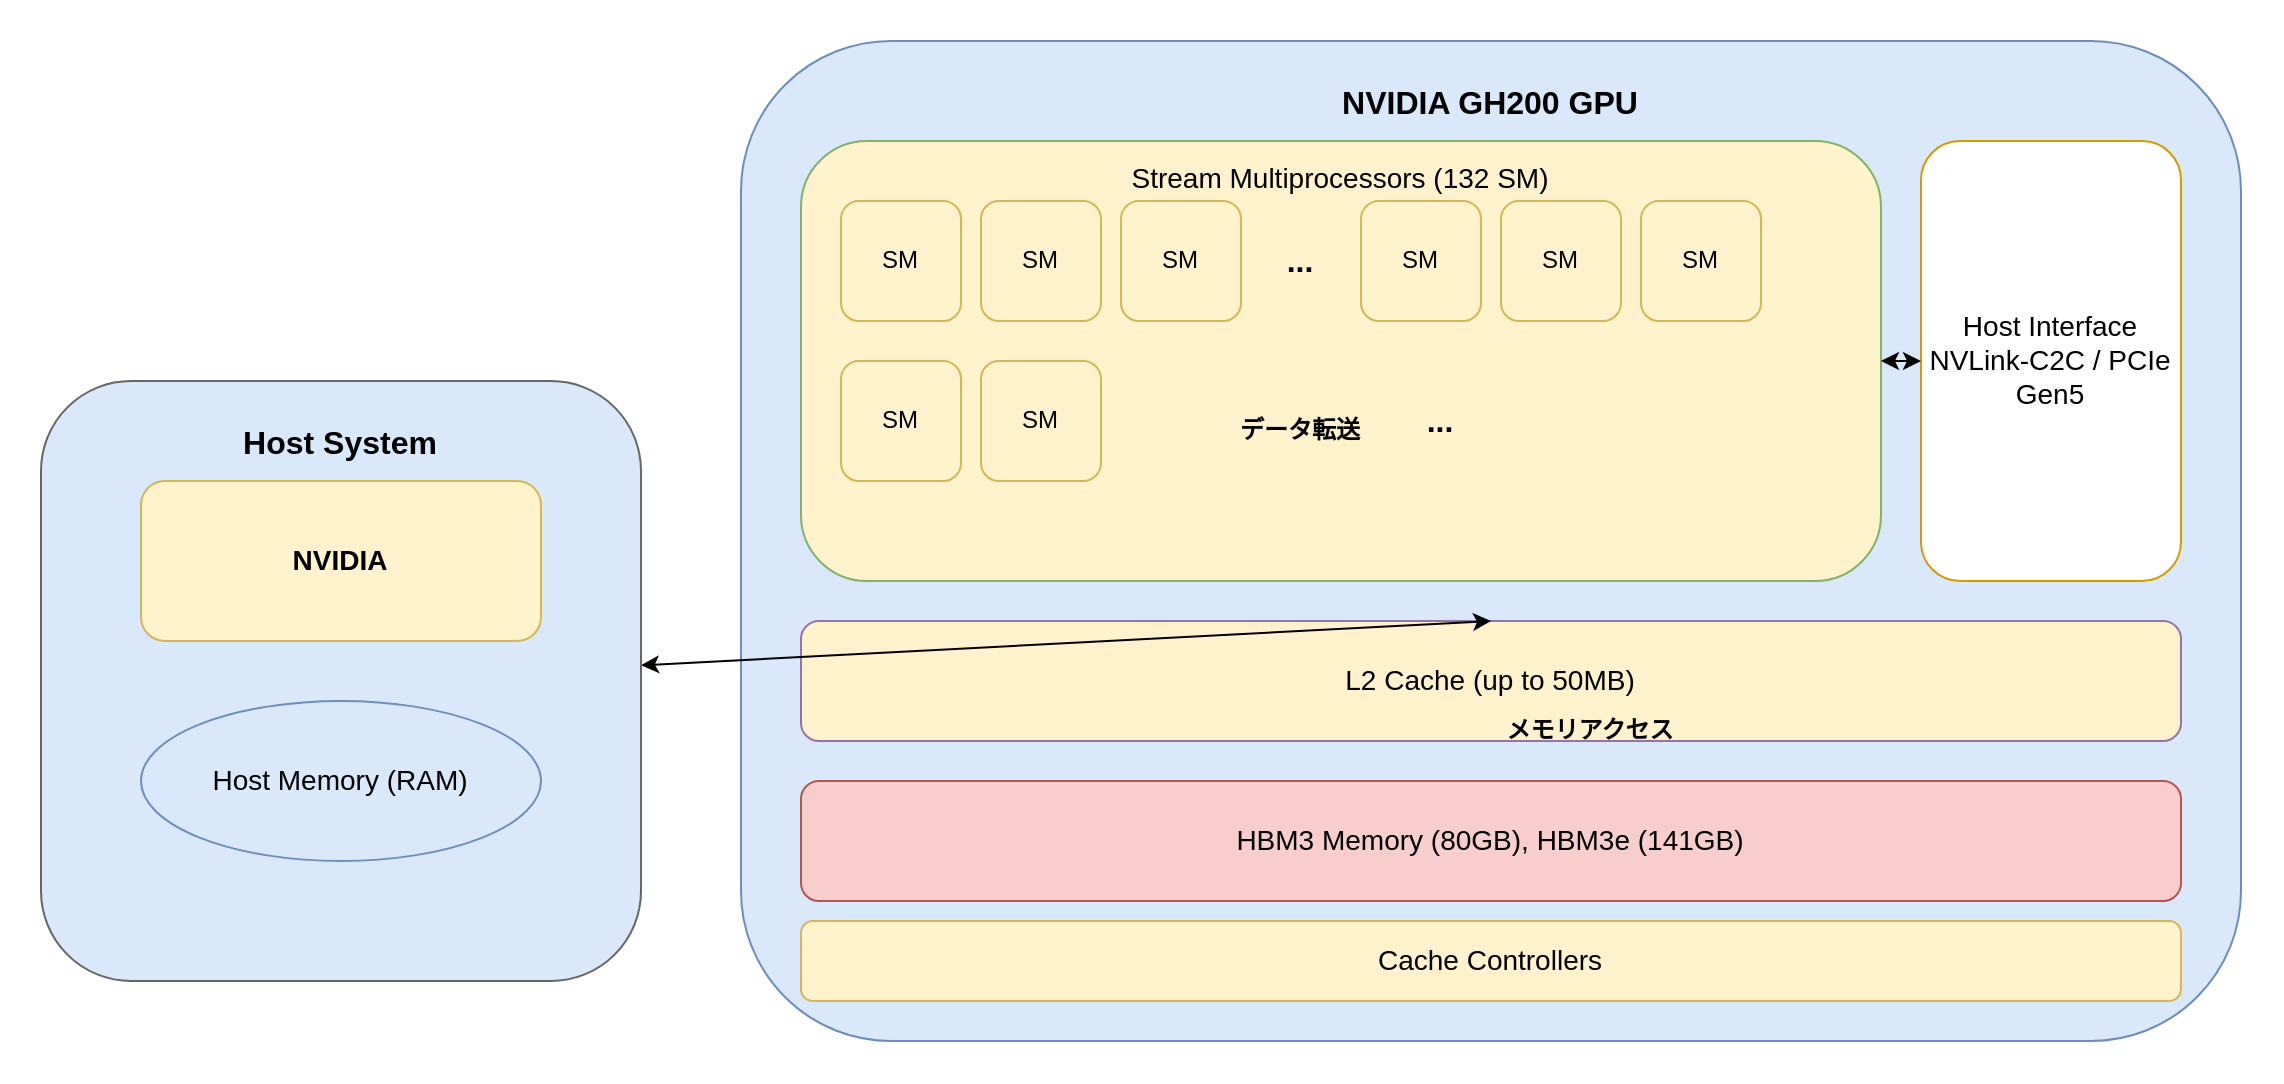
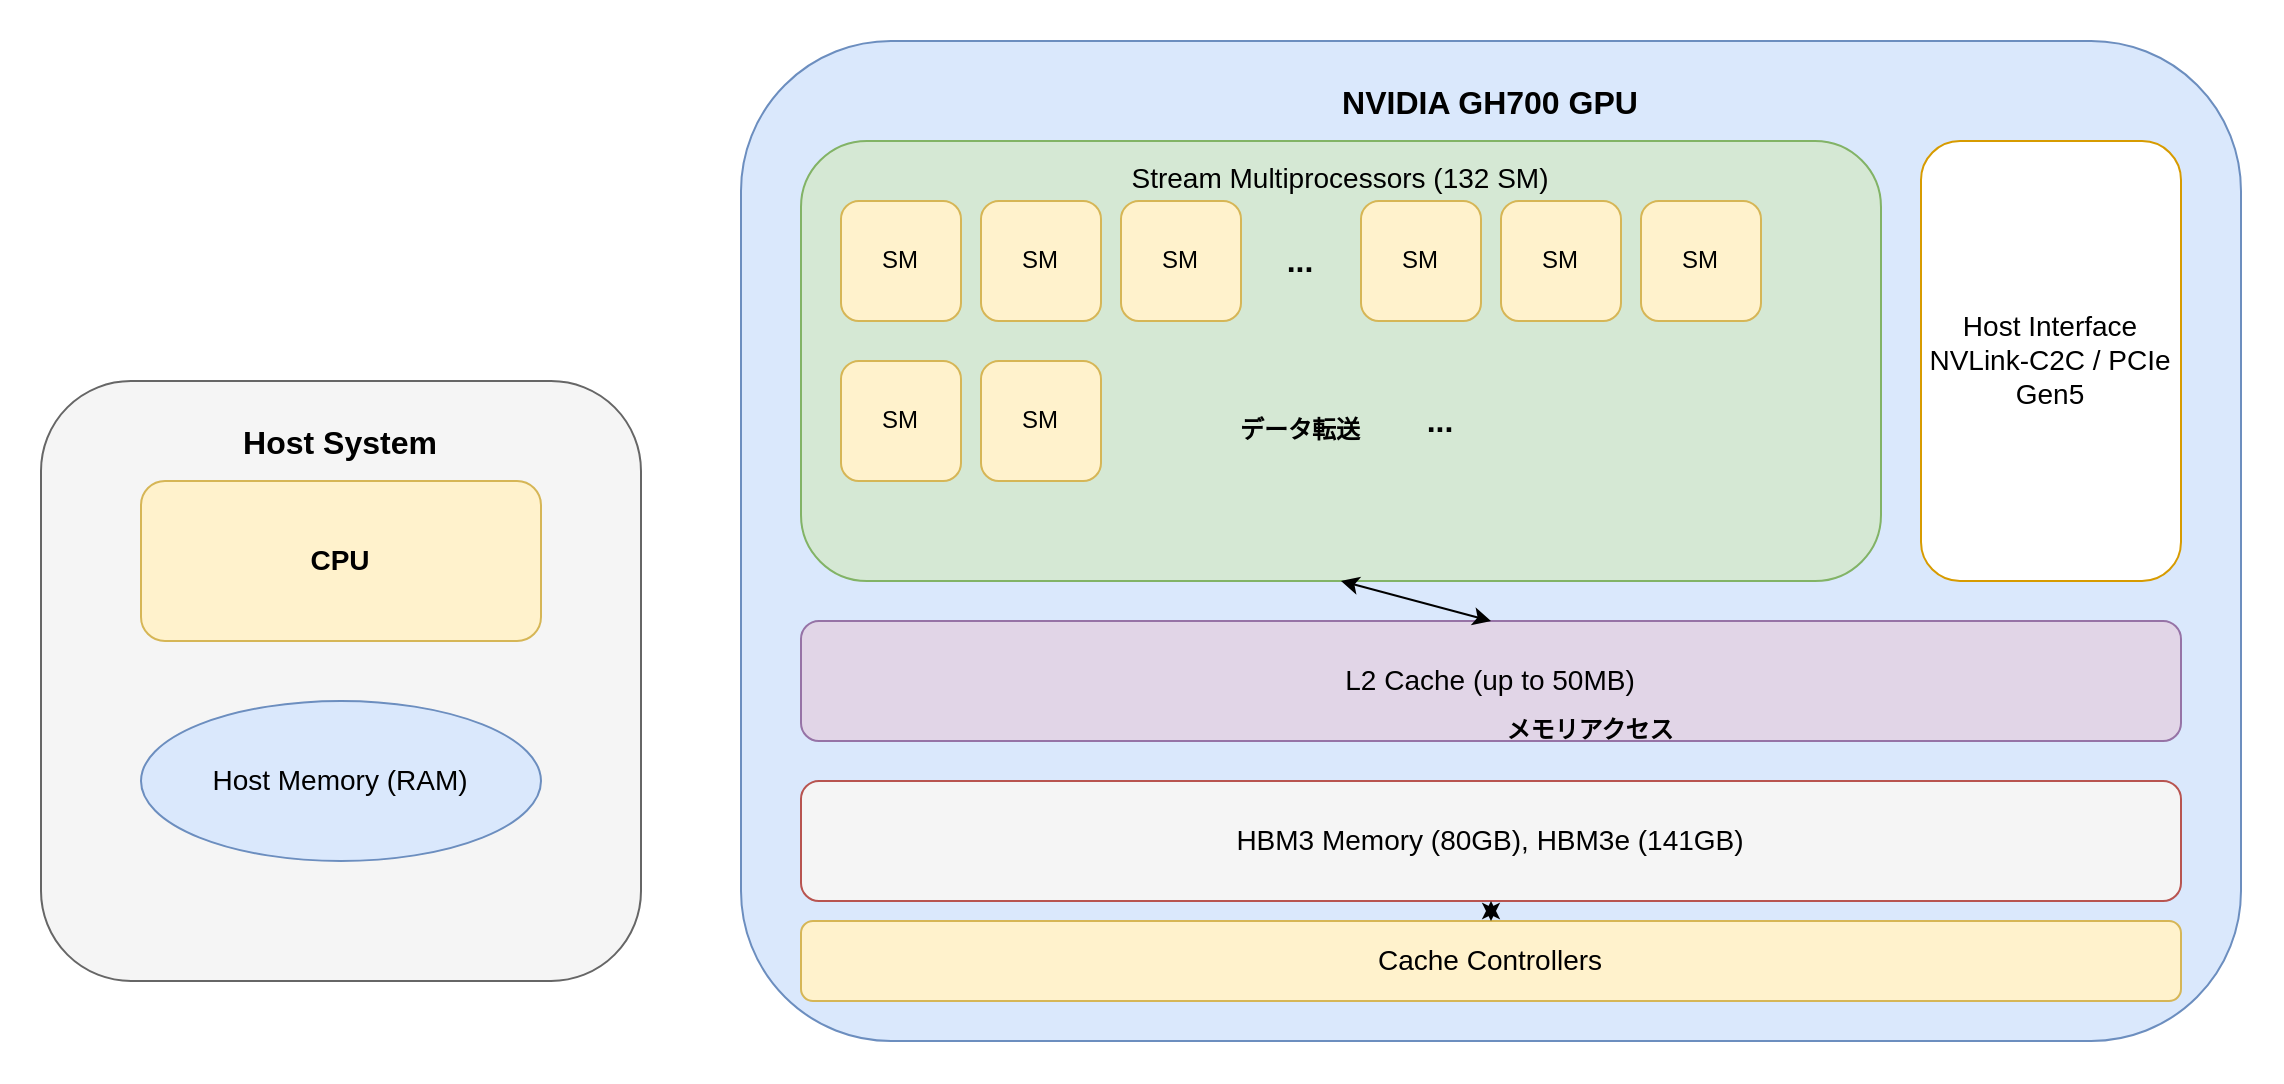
- <mxCell id="2" value="NVIDIA GH200 GPU" style="rounded=1;whiteSpace=wrap;html=1;fillColor=#dae8fc;strokeColor=#6c8ebf;fontSize=16;fontStyle=1;verticalAlign=top;spacingTop=15;shadow=0;glass=0;" parent="1" vertex="1"><mxGeometry x="370" y="20" width="750" height="500" as="geometry" /></mxCell>
+ <mxCell id="2" value="NVIDIA GH700 GPU" style="rounded=1;whiteSpace=wrap;html=1;fillColor=#dae8fc;strokeColor=#6c8ebf;fontSize=16;fontStyle=1;verticalAlign=top;spacingTop=15;shadow=0;glass=0;" parent="1" vertex="1"><mxGeometry x="370" y="20" width="750" height="500" as="geometry" /></mxCell>
- <mxCell id="3" value="Stream Multiprocessors (132 SM)" style="rounded=1;whiteSpace=wrap;html=1;fillColor=#fff2cc;strokeColor=#82b366;fontSize=14;verticalAlign=top;align=center;spacingTop=4;" parent="1" vertex="1"><mxGeometry x="400" y="70" width="540" height="220" as="geometry" /></mxCell>
+ <mxCell id="3" value="Stream Multiprocessors (132 SM)" style="rounded=1;whiteSpace=wrap;html=1;fillColor=#d5e8d4;strokeColor=#82b366;fontSize=14;verticalAlign=top;align=center;spacingTop=4;" parent="1" vertex="1"><mxGeometry x="400" y="70" width="540" height="220" as="geometry" /></mxCell>
- <mxCell id="20" value="" style="endArrow=classic;startArrow=classic;html=1;rounded=0;exitX=1;exitY=0.5;exitDx=0;exitDy=0;entryX=0;entryY=0.5;entryDx=0;entryDy=0;" parent="1" source="3" target="16" edge="1"><mxGeometry width="50" height="50" relative="1" as="geometry"><mxPoint x="920" y="220" as="sourcePoint" /><mxPoint x="970" y="170" as="targetPoint" /></mxGeometry></mxCell>
- <mxCell id="25" value="NVIDIA" style="rounded=1;whiteSpace=wrap;html=1;fillColor=#fff2cc;strokeColor=#d6b656;fontSize=14;fontStyle=1;" parent="23" vertex="1"><mxGeometry x="50" y="50" width="200" height="80" as="geometry" /></mxCell>
+ <mxCell id="25" value="CPU" style="rounded=1;whiteSpace=wrap;html=1;fillColor=#fff2cc;strokeColor=#d6b656;fontSize=14;fontStyle=1;" parent="23" vertex="1"><mxGeometry x="50" y="50" width="200" height="80" as="geometry" /></mxCell>
- <mxCell id="18" value="" style="endArrow=classic;startArrow=classic;html=1;rounded=0;exitX=0.5;exitY=0;exitDx=0;exitDy=0;" parent="1" source="14" target="24" edge="1"><mxGeometry width="50" height="50" relative="1" as="geometry"><mxPoint x="720" y="320" as="sourcePoint" /><mxPoint x="770" y="270" as="targetPoint" /></mxGeometry></mxCell>
+ <mxCell id="18" value="" style="endArrow=classic;startArrow=classic;html=1;rounded=0;exitX=0.5;exitY=0;exitDx=0;exitDy=0;entryX=0.5;entryY=1;entryDx=0;entryDy=0;" parent="1" source="14" target="3" edge="1"><mxGeometry width="50" height="50" relative="1" as="geometry"><mxPoint x="720" y="320" as="sourcePoint" /><mxPoint x="770" y="270" as="targetPoint" /></mxGeometry></mxCell>
- <mxCell id="24" value="Host System" style="rounded=1;whiteSpace=wrap;html=1;fillColor=#dae8fc;strokeColor=#666666;fontSize=16;fontStyle=1;verticalAlign=top;spacingTop=15;shadow=0;glass=0;" parent="23" vertex="1"><mxGeometry width="300" height="300" as="geometry" /></mxCell>
+ <mxCell id="24" value="Host System" style="rounded=1;whiteSpace=wrap;html=1;fillColor=#f5f5f5;strokeColor=#666666;fontSize=16;fontStyle=1;verticalAlign=top;spacingTop=15;shadow=0;glass=0;" parent="23" vertex="1"><mxGeometry width="300" height="300" as="geometry" /></mxCell>
- <mxCell id="14" value="L2 Cache (up to 50MB)" style="rounded=1;whiteSpace=wrap;html=1;fillColor=#fff2cc;strokeColor=#9673a6;fontSize=14;" parent="1" vertex="1"><mxGeometry x="400" y="310" width="690" height="60" as="geometry" /></mxCell>
+ <mxCell id="14" value="L2 Cache (up to 50MB)" style="rounded=1;whiteSpace=wrap;html=1;fillColor=#e1d5e7;strokeColor=#9673a6;fontSize=14;" parent="1" vertex="1"><mxGeometry x="400" y="310" width="690" height="60" as="geometry" /></mxCell>
- <mxCell id="15" value="HBM3 Memory (80GB), HBM3e (141GB)" style="rounded=1;whiteSpace=wrap;html=1;fillColor=#f8cecc;strokeColor=#b85450;fontSize=14;" parent="1" vertex="1"><mxGeometry x="400" y="390" width="690" height="60" as="geometry" /></mxCell>
+ <mxCell id="15" value="HBM3 Memory (80GB), HBM3e (141GB)" style="rounded=1;whiteSpace=wrap;html=1;fillColor=#f5f5f5;strokeColor=#b85450;fontSize=14;" parent="1" vertex="1"><mxGeometry x="400" y="390" width="690" height="60" as="geometry" /></mxCell>
+ <mxCell id="19" value="" style="endArrow=classic;startArrow=classic;html=1;rounded=0;exitX=0.5;exitY=0;exitDx=0;exitDy=0;entryX=0.5;entryY=1;entryDx=0;entryDy=0;" parent="1" source="17" target="15" edge="1"><mxGeometry width="50" height="50" relative="1" as="geometry"><mxPoint x="720" y="470" as="sourcePoint" /><mxPoint x="770" y="420" as="targetPoint" /></mxGeometry></mxCell>
